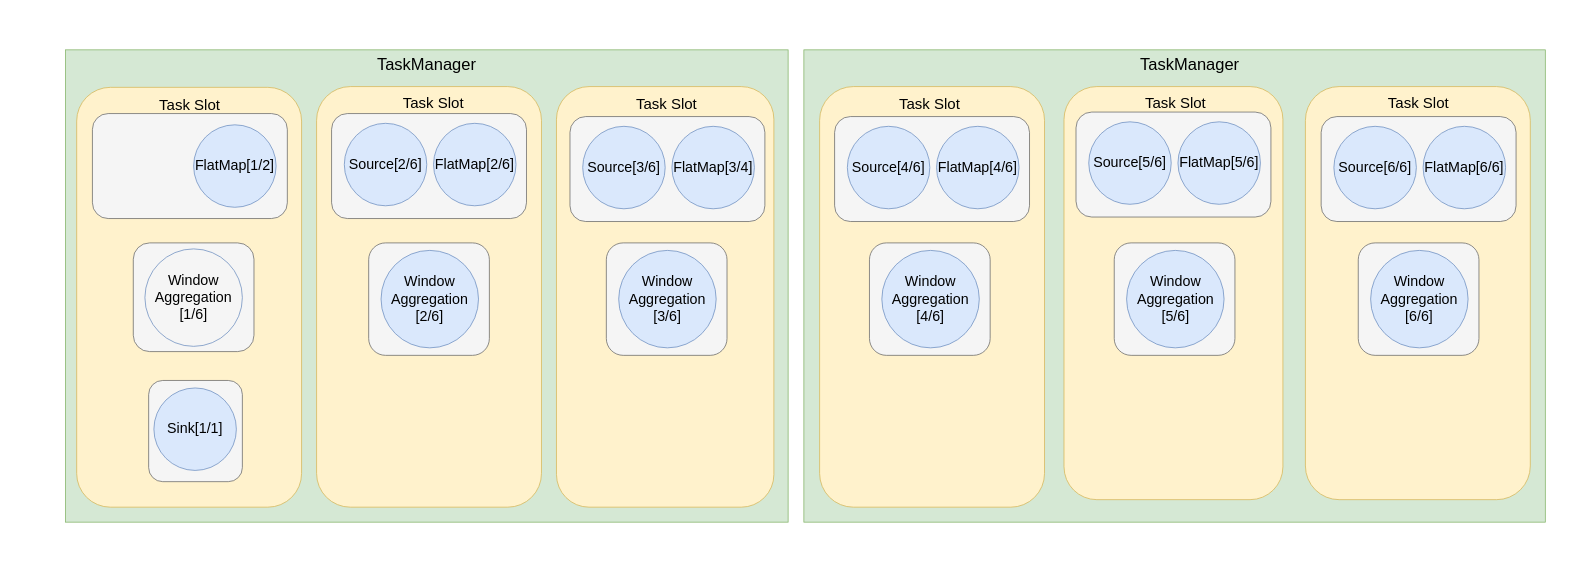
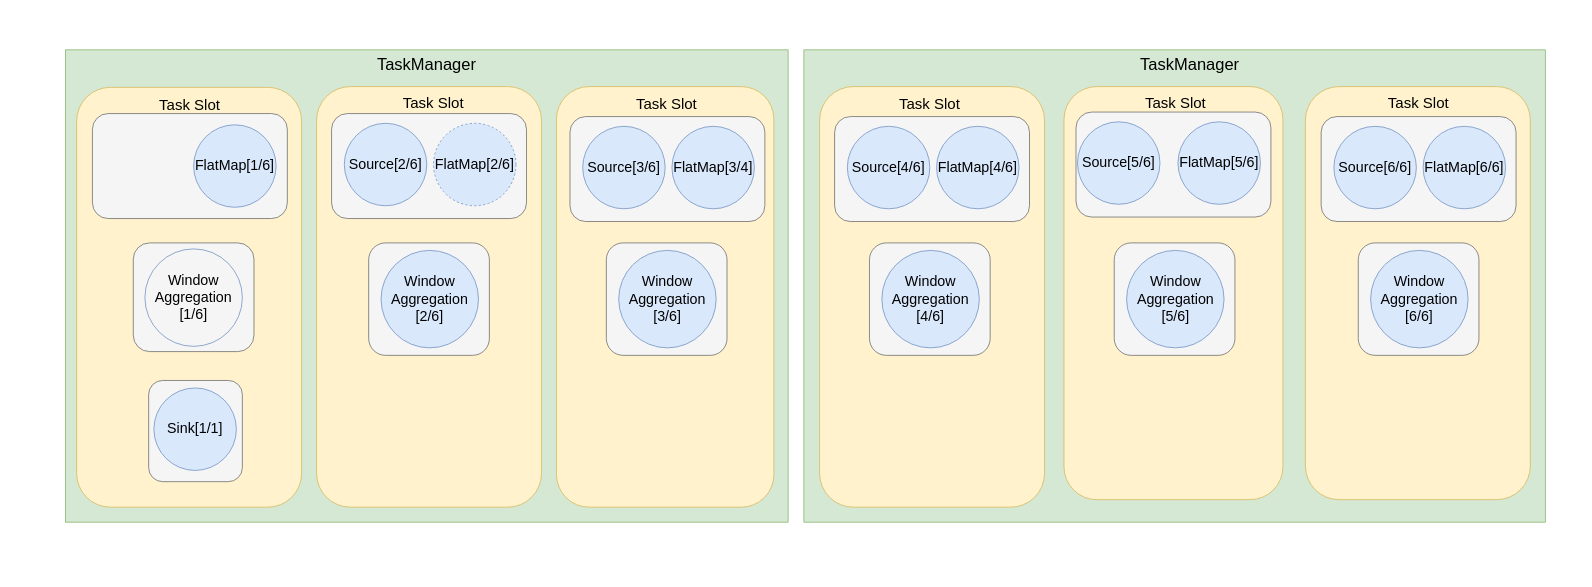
- <mxCell id="41" value="&lt;span style=&quot;font-size: 19px;&quot;&gt;Source[5/6]&lt;/span&gt;" style="ellipse;whiteSpace=wrap;html=1;aspect=fixed;fillColor=#dae8fc;strokeColor=#6c8ebf;fontSize=19;" parent="1" vertex="1"><mxGeometry x="1451" y="162" width="110" height="110" as="geometry" /></mxCell>
+ <mxCell id="41" value="&lt;span style=&quot;font-size: 19px;&quot;&gt;Source[5/6]&lt;/span&gt;" style="ellipse;whiteSpace=wrap;html=1;aspect=fixed;fillColor=#dae8fc;strokeColor=#6c8ebf;fontSize=19;" parent="1" vertex="1"><mxGeometry x="1436" y="162" width="110" height="110" as="geometry" /></mxCell>
- <mxCell id="32" value="&lt;span style=&quot;font-size: 19px; white-space: normal;&quot;&gt;FlatMap[2/6]&lt;/span&gt;" style="ellipse;whiteSpace=wrap;html=1;aspect=fixed;fillColor=#dae8fc;strokeColor=#6c8ebf;fontSize=19;" parent="1" vertex="1"><mxGeometry x="577" y="164" width="110" height="110" as="geometry" /></mxCell>
+ <mxCell id="32" value="&lt;span style=&quot;font-size: 19px; white-space: normal;&quot;&gt;FlatMap[2/6]&lt;/span&gt;" style="ellipse;whiteSpace=wrap;html=1;aspect=fixed;fillColor=#dae8fc;strokeColor=#6c8ebf;fontSize=19;dashed=1;" parent="1" vertex="1"><mxGeometry x="577" y="164" width="110" height="110" as="geometry" /></mxCell>
- <mxCell id="14" value="&lt;font style=&quot;font-size: 19px;&quot;&gt;FlatMap[1/2]&lt;br style=&quot;font-size: 19px;&quot;&gt;&lt;/font&gt;" style="ellipse;whiteSpace=wrap;html=1;aspect=fixed;fillColor=#dae8fc;strokeColor=#6c8ebf;fontSize=19;" parent="1" vertex="1"><mxGeometry x="257" y="166" width="110" height="110" as="geometry" /></mxCell>
+ <mxCell id="14" value="&lt;font style=&quot;font-size: 19px;&quot;&gt;FlatMap[1/6]&lt;br style=&quot;font-size: 19px;&quot;&gt;&lt;/font&gt;" style="ellipse;whiteSpace=wrap;html=1;aspect=fixed;fillColor=#dae8fc;strokeColor=#6c8ebf;fontSize=19;" parent="1" vertex="1"><mxGeometry x="257" y="166" width="110" height="110" as="geometry" /></mxCell>
